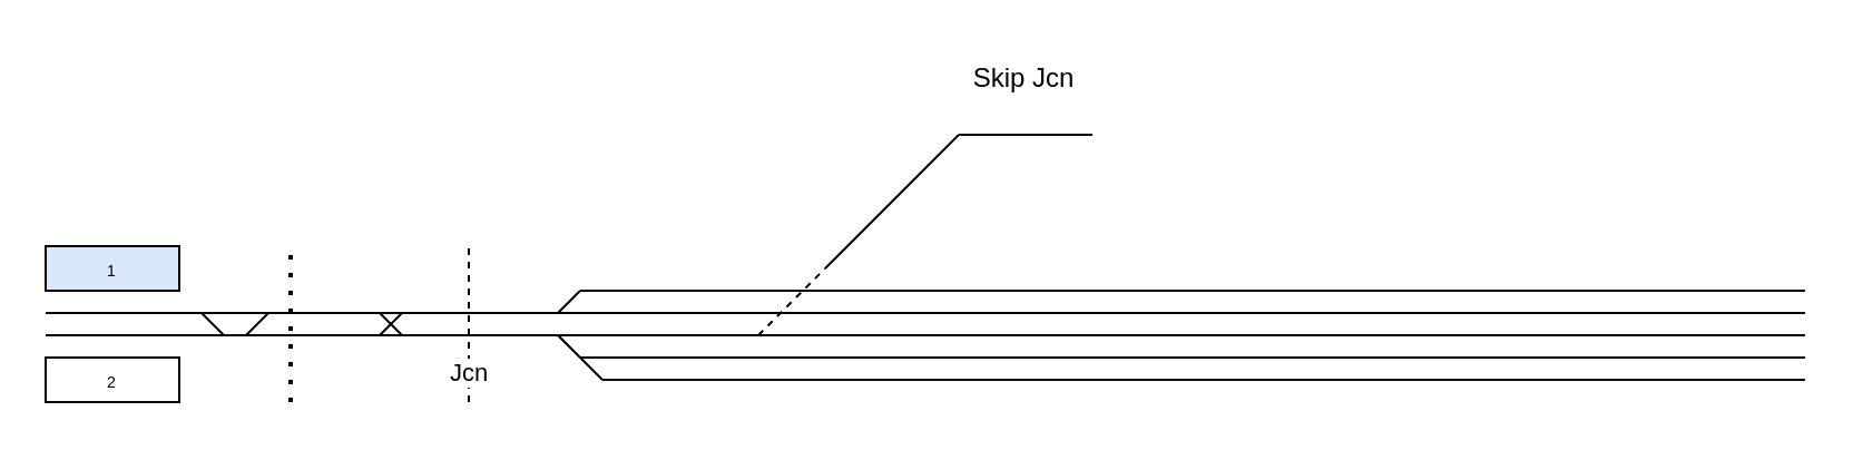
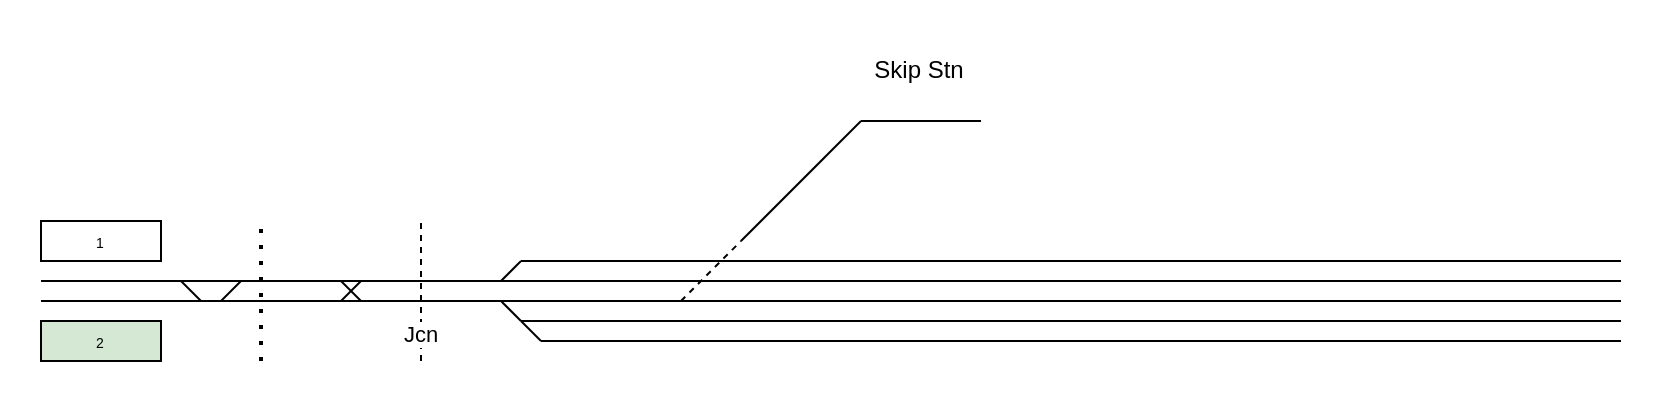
- <mxCell id="23" value="Skip Jcn" style="text;html=1;align=center;verticalAlign=middle;resizable=0;points=[];autosize=1;strokeColor=none;fillColor=none;" vertex="1" parent="1"><mxGeometry x="424" y="20" width="70" height="30" as="geometry" /></mxCell>
+ <mxCell id="23" value="Skip Stn" style="text;html=1;align=center;verticalAlign=middle;resizable=0;points=[];autosize=1;strokeColor=none;fillColor=none;" vertex="1" parent="1"><mxGeometry x="424" y="20" width="70" height="30" as="geometry" /></mxCell>
- <mxCell id="2" value="&lt;font style=&quot;font-size: 7px;&quot;&gt;1&lt;/font&gt;" style="rounded=0;whiteSpace=wrap;html=1;fillColor=#dae8fc;" vertex="1" parent="1"><mxGeometry x="20" width="60" height="20" as="geometry" y="110" /></mxCell>
+ <mxCell id="2" value="&lt;font style=&quot;font-size: 7px;&quot;&gt;1&lt;/font&gt;" style="rounded=0;whiteSpace=wrap;html=1;" vertex="1" parent="1"><mxGeometry x="20" width="60" height="20" as="geometry" y="110" /></mxCell>
- <mxCell id="3" value="&lt;font style=&quot;font-size: 7px;&quot;&gt;2&lt;br&gt;&lt;/font&gt;" style="rounded=0;whiteSpace=wrap;html=1;" vertex="1" parent="1"><mxGeometry x="20" y="160" width="60" height="20" as="geometry" /></mxCell>
+ <mxCell id="3" value="&lt;font style=&quot;font-size: 7px;&quot;&gt;2&lt;br&gt;&lt;/font&gt;" style="rounded=0;whiteSpace=wrap;html=1;fillColor=#d5e8d4;" vertex="1" parent="1"><mxGeometry x="20" y="160" width="60" height="20" as="geometry" /></mxCell>
